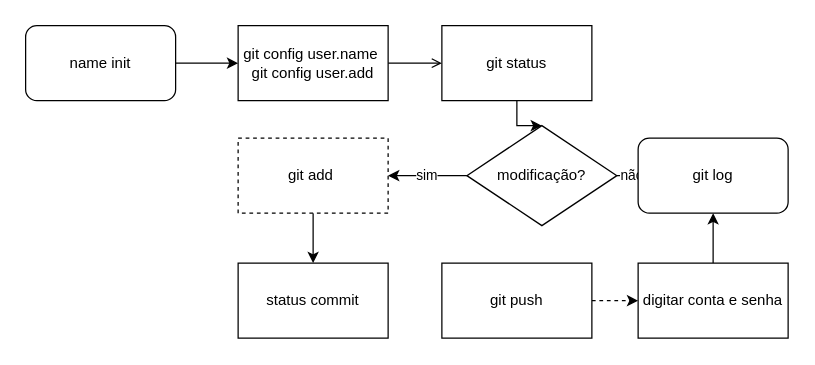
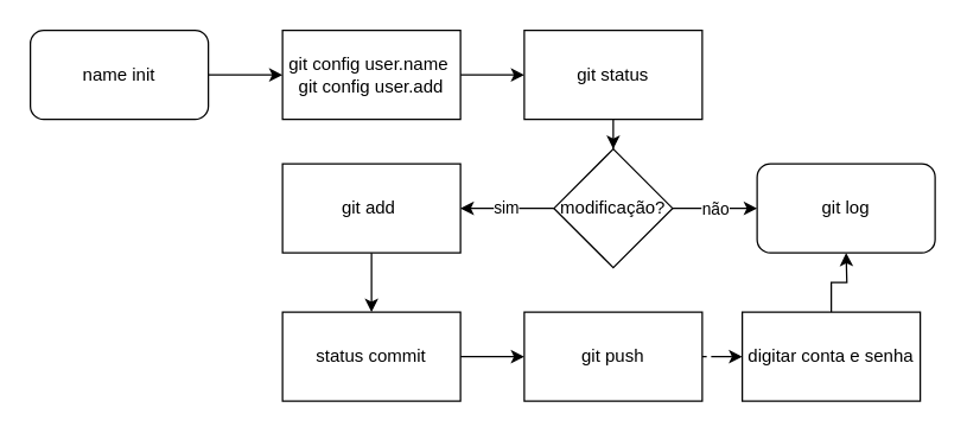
- <mxCell id="4" value="" style="edgeStyle=orthogonalEdgeStyle;rounded=0;orthogonalLoop=1;jettySize=auto;html=1;endArrow=open;" edge="1" parent="1" source="5" target="7"><mxGeometry relative="1" as="geometry" /></mxCell>
+ <mxCell id="4" value="" style="edgeStyle=orthogonalEdgeStyle;rounded=0;orthogonalLoop=1;jettySize=auto;html=1;" edge="1" parent="1" source="5" target="7"><mxGeometry relative="1" as="geometry" /></mxCell>
- <mxCell id="9" value="git add&amp;nbsp;" style="rounded=0;whiteSpace=wrap;html=1;dashed=1;" vertex="1" parent="1"><mxGeometry x="190" y="110" width="120" height="60" as="geometry" /></mxCell>
+ <mxCell id="9" value="git add&amp;nbsp;" style="rounded=0;whiteSpace=wrap;html=1;" vertex="1" parent="1"><mxGeometry x="190" y="110" width="120" height="60" as="geometry" /></mxCell>
- <mxCell id="12" value="modificação?" style="rhombus;whiteSpace=wrap;html=1;" vertex="1" parent="1"><mxGeometry x="373" y="100" width="120" height="80" as="geometry" /></mxCell>
+ <mxCell id="12" value="modificação?" style="rhombus;whiteSpace=wrap;html=1;" vertex="1" parent="1"><mxGeometry x="373" y="100" width="80" height="80" as="geometry" /></mxCell>
+ <mxCell id="13" value="" style="edgeStyle=orthogonalEdgeStyle;rounded=0;orthogonalLoop=1;jettySize=auto;html=1;" edge="1" parent="1" source="14" target="16"><mxGeometry relative="1" as="geometry" /></mxCell>
- <mxCell id="18" value="digitar conta e senha" style="rounded=0;whiteSpace=wrap;html=1;" vertex="1" parent="1"><mxGeometry x="510" y="210" width="120" height="60" as="geometry" /></mxCell>
+ <mxCell id="18" value="digitar conta e senha" style="rounded=0;whiteSpace=wrap;html=1;" vertex="1" parent="1"><mxGeometry x="500" y="210" width="120" height="60" as="geometry" /></mxCell>
